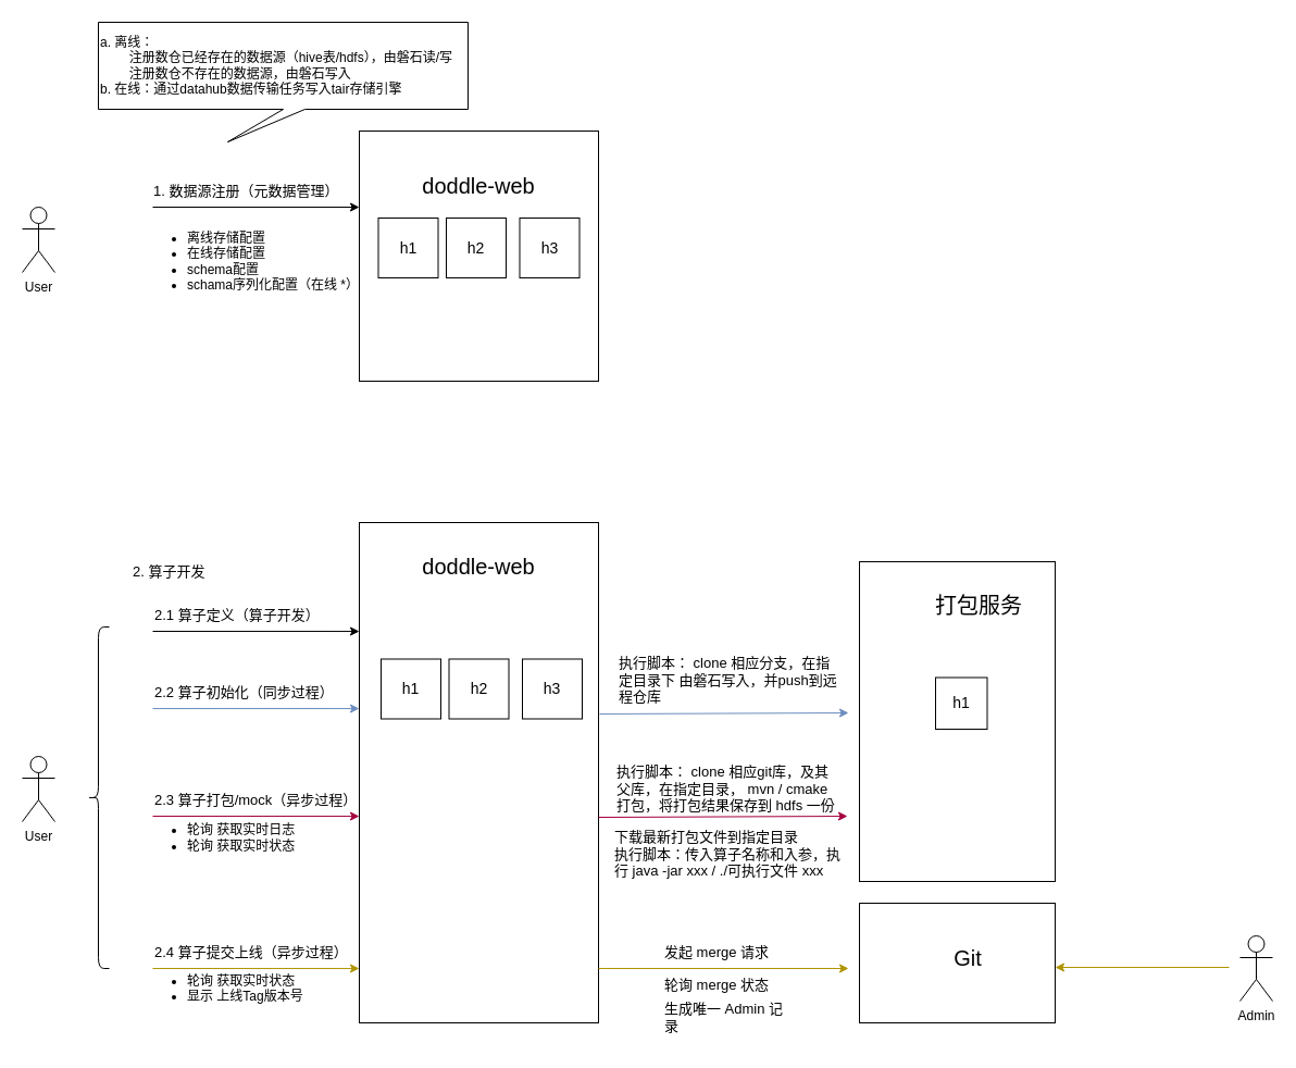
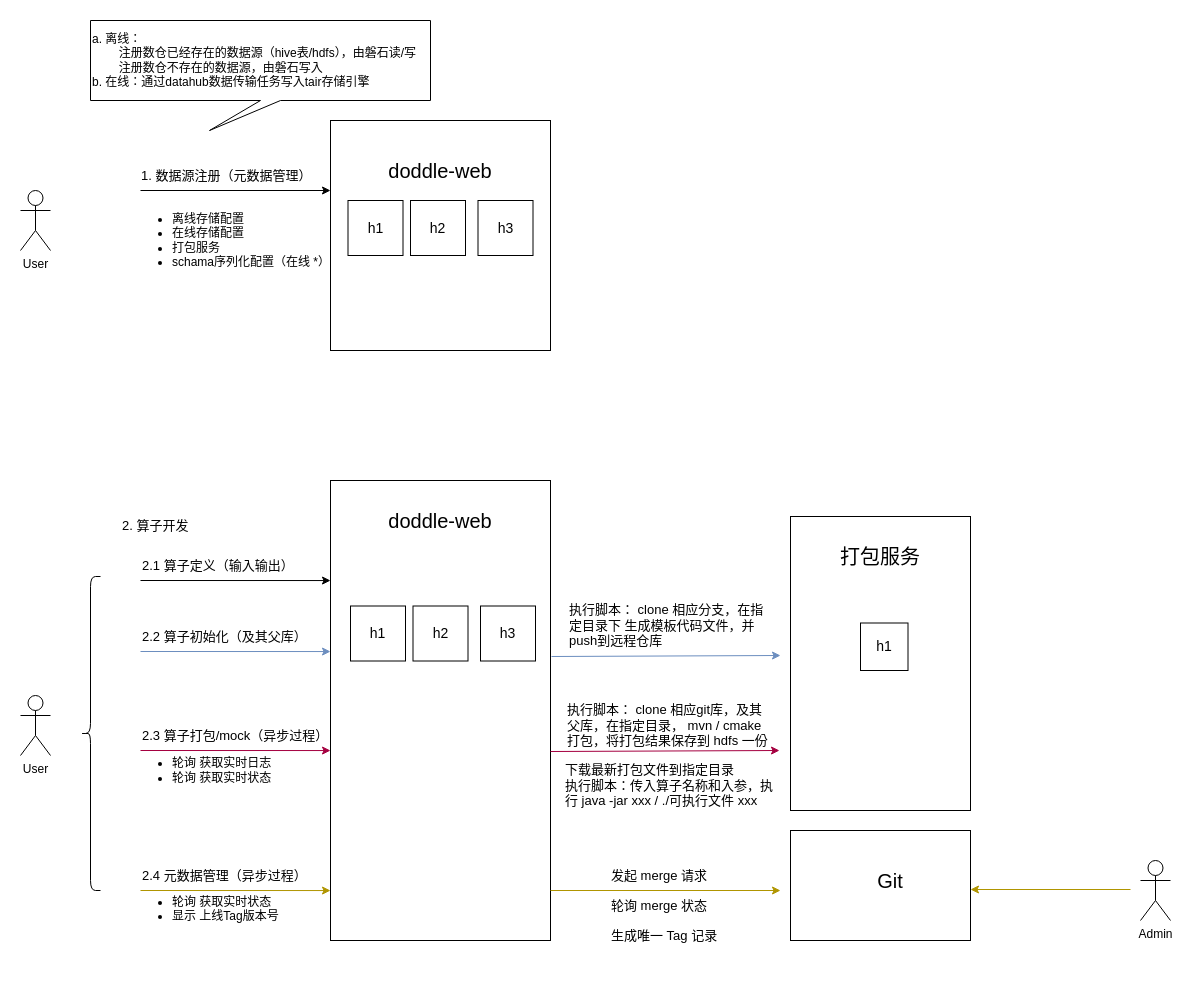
- <mxCell id="9" value="&lt;ul&gt;&lt;li&gt;离线存储配置&lt;/li&gt;&lt;li&gt;在线存储配置&lt;/li&gt;&lt;li&gt;schema配置&lt;/li&gt;&lt;li&gt;schama序列化配置（在线 *）&lt;/li&gt;&lt;/ul&gt;" style="text;strokeColor=none;fillColor=none;html=1;whiteSpace=wrap;verticalAlign=middle;overflow=hidden;" vertex="1" parent="1"><mxGeometry x="130" y="190" width="200" height="100" as="geometry" /></mxCell>
+ <mxCell id="9" value="&lt;ul&gt;&lt;li&gt;离线存储配置&lt;/li&gt;&lt;li&gt;在线存储配置&lt;/li&gt;&lt;li&gt;打包服务&lt;/li&gt;&lt;li&gt;schama序列化配置（在线 *）&lt;/li&gt;&lt;/ul&gt;" style="text;strokeColor=none;fillColor=none;html=1;whiteSpace=wrap;verticalAlign=middle;overflow=hidden;" vertex="1" parent="1"><mxGeometry x="130" y="190" width="200" height="100" as="geometry" /></mxCell>
- <mxCell id="19" value="&lt;span style=&quot;font-size: 20px;&quot;&gt;打包服务&lt;/span&gt;" style="text;html=1;align=center;verticalAlign=middle;whiteSpace=wrap;rounded=0;" vertex="1" parent="1"><mxGeometry x="835" y="526" width="130" height="60" as="geometry" /></mxCell>
+ <mxCell id="19" value="&lt;span style=&quot;font-size: 20px;&quot;&gt;打包服务&lt;/span&gt;" style="text;html=1;align=center;verticalAlign=middle;whiteSpace=wrap;rounded=0;" vertex="1" parent="1"><mxGeometry x="815" y="526" width="130" height="60" as="geometry" /></mxCell>
- <mxCell id="12" value="&lt;font style=&quot;font-size: 13px;&quot;&gt;2.1 算子定义（算子开发）&lt;/font&gt;" style="text;html=1;align=left;verticalAlign=middle;whiteSpace=wrap;rounded=0;" vertex="1" parent="1"><mxGeometry x="140" y="550" width="170" height="30" as="geometry" /></mxCell>
+ <mxCell id="12" value="&lt;font style=&quot;font-size: 13px;&quot;&gt;2.1 算子定义（输入输出）&lt;/font&gt;" style="text;html=1;align=left;verticalAlign=middle;whiteSpace=wrap;rounded=0;" vertex="1" parent="1"><mxGeometry x="140" y="550" width="170" height="30" as="geometry" /></mxCell>
- <mxCell id="22" value="&lt;span style=&quot;font-size: 13px;&quot;&gt;执行脚本： clone 相应分支，在指定目录下 由磐石写入，并push到远程仓库&lt;/span&gt;" style="text;html=1;align=left;verticalAlign=middle;whiteSpace=wrap;rounded=0;" vertex="1" parent="1"><mxGeometry x="567" y="600" width="205" height="50" as="geometry" /></mxCell>
+ <mxCell id="22" value="&lt;span style=&quot;font-size: 13px;&quot;&gt;执行脚本： clone 相应分支，在指定目录下 生成模板代码文件，并push到远程仓库&lt;/span&gt;" style="text;html=1;align=left;verticalAlign=middle;whiteSpace=wrap;rounded=0;" vertex="1" parent="1"><mxGeometry x="567" y="600" width="205" height="50" as="geometry" /></mxCell>
- <mxCell id="13" value="&lt;font style=&quot;font-size: 13px;&quot;&gt;2.2 算子初始化（同步过程）&lt;/font&gt;" style="text;html=1;align=left;verticalAlign=middle;whiteSpace=wrap;rounded=0;" vertex="1" parent="1"><mxGeometry x="140" y="621" width="170" height="30" as="geometry" /></mxCell>
+ <mxCell id="13" value="&lt;font style=&quot;font-size: 13px;&quot;&gt;2.2 算子初始化（及其父库）&lt;/font&gt;" style="text;html=1;align=left;verticalAlign=middle;whiteSpace=wrap;rounded=0;" vertex="1" parent="1"><mxGeometry x="140" y="621" width="170" height="30" as="geometry" /></mxCell>
- <mxCell id="29" value="&lt;font style=&quot;font-size: 13px;&quot;&gt;2.4 算子提交上线（异步过程）&lt;/font&gt;" style="text;html=1;align=left;verticalAlign=middle;whiteSpace=wrap;rounded=0;" vertex="1" parent="1"><mxGeometry x="140" y="860" width="180" height="30" as="geometry" /></mxCell>
+ <mxCell id="29" value="&lt;font style=&quot;font-size: 13px;&quot;&gt;2.4 元数据管理（异步过程）&lt;/font&gt;" style="text;html=1;align=left;verticalAlign=middle;whiteSpace=wrap;rounded=0;" vertex="1" parent="1"><mxGeometry x="140" y="860" width="180" height="30" as="geometry" /></mxCell>
- <mxCell id="39" value="&lt;span style=&quot;font-size: 13px;&quot;&gt;生成唯一 Admin 记录&lt;/span&gt;" style="text;html=1;align=left;verticalAlign=middle;whiteSpace=wrap;rounded=0;" vertex="1" parent="1"><mxGeometry x="608.5" y="910" width="122" height="50" as="geometry" /></mxCell>
+ <mxCell id="39" value="&lt;span style=&quot;font-size: 13px;&quot;&gt;生成唯一 Tag 记录&lt;/span&gt;" style="text;html=1;align=left;verticalAlign=middle;whiteSpace=wrap;rounded=0;" vertex="1" parent="1"><mxGeometry x="608.5" y="910" width="122" height="50" as="geometry" /></mxCell>
